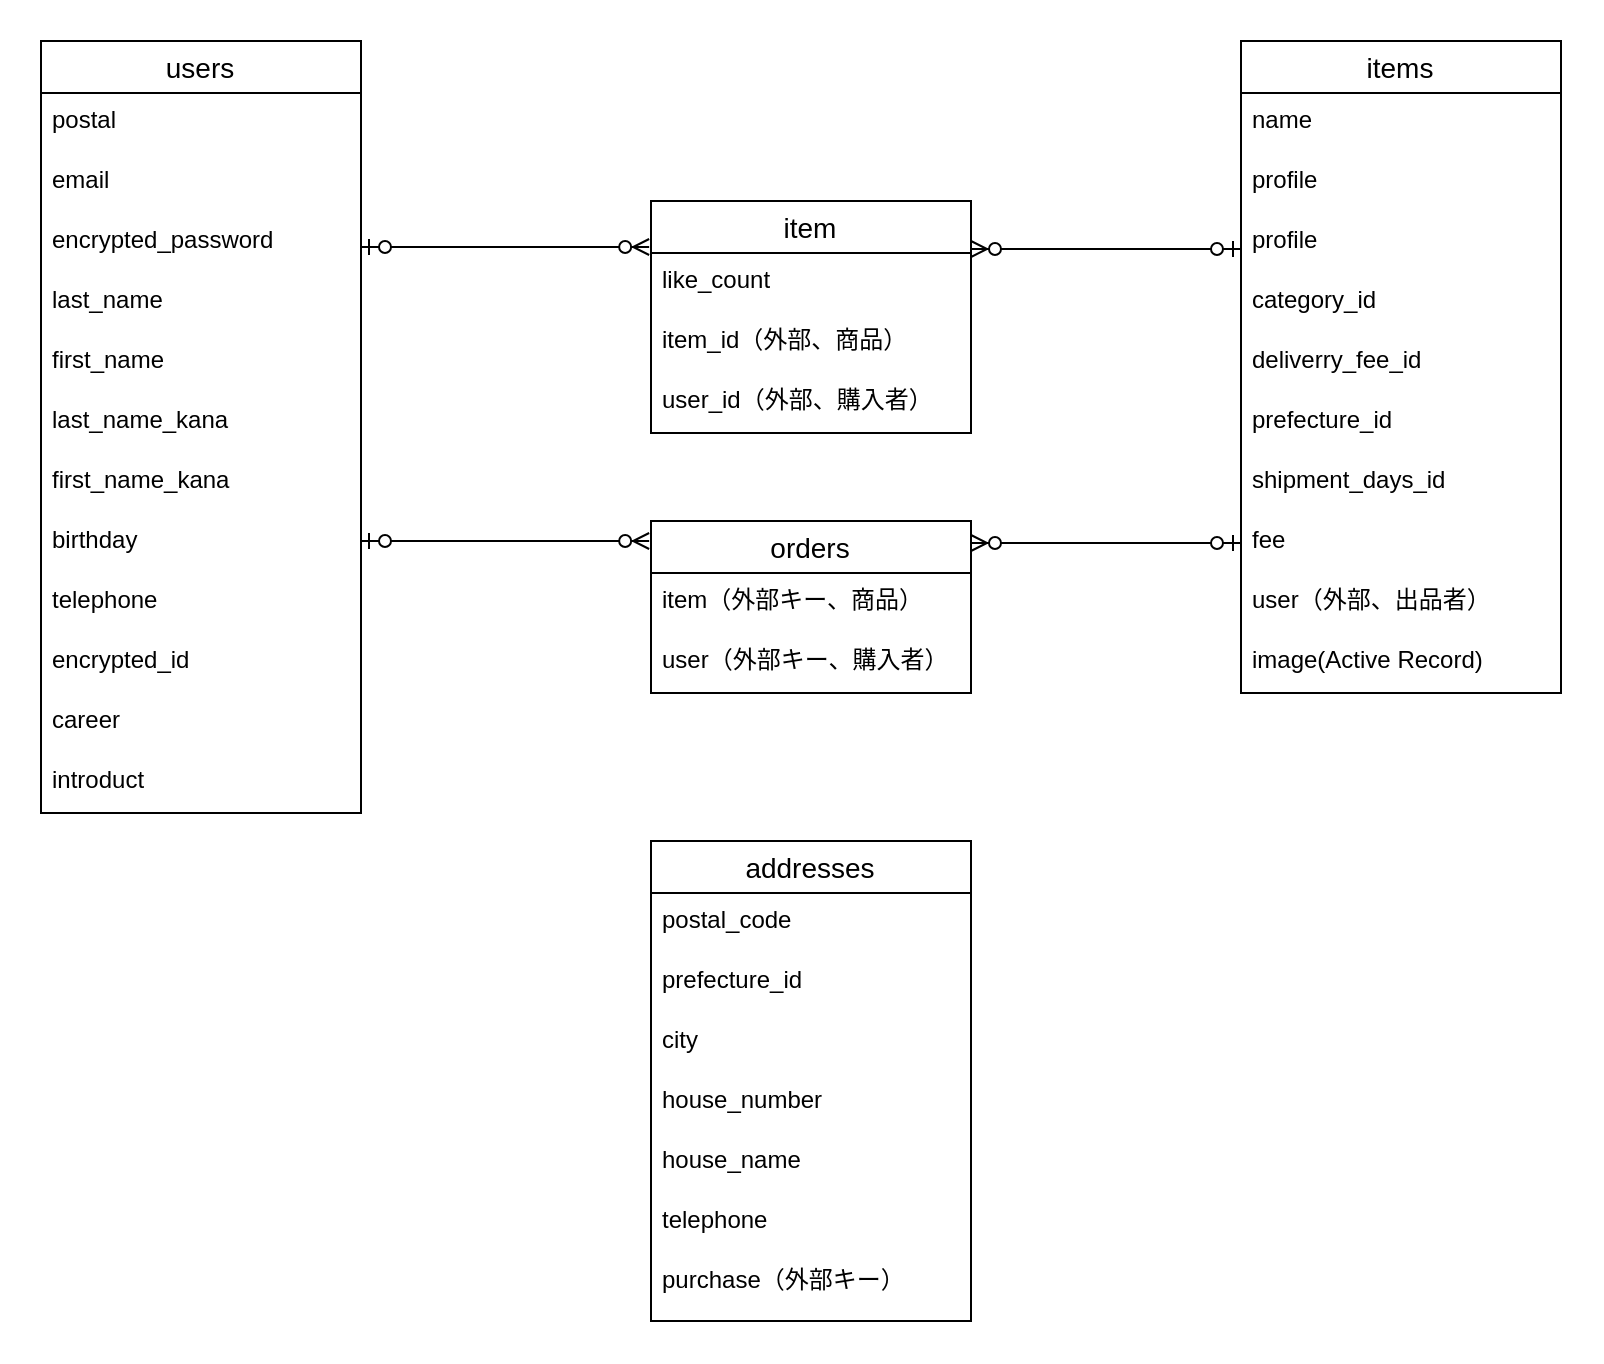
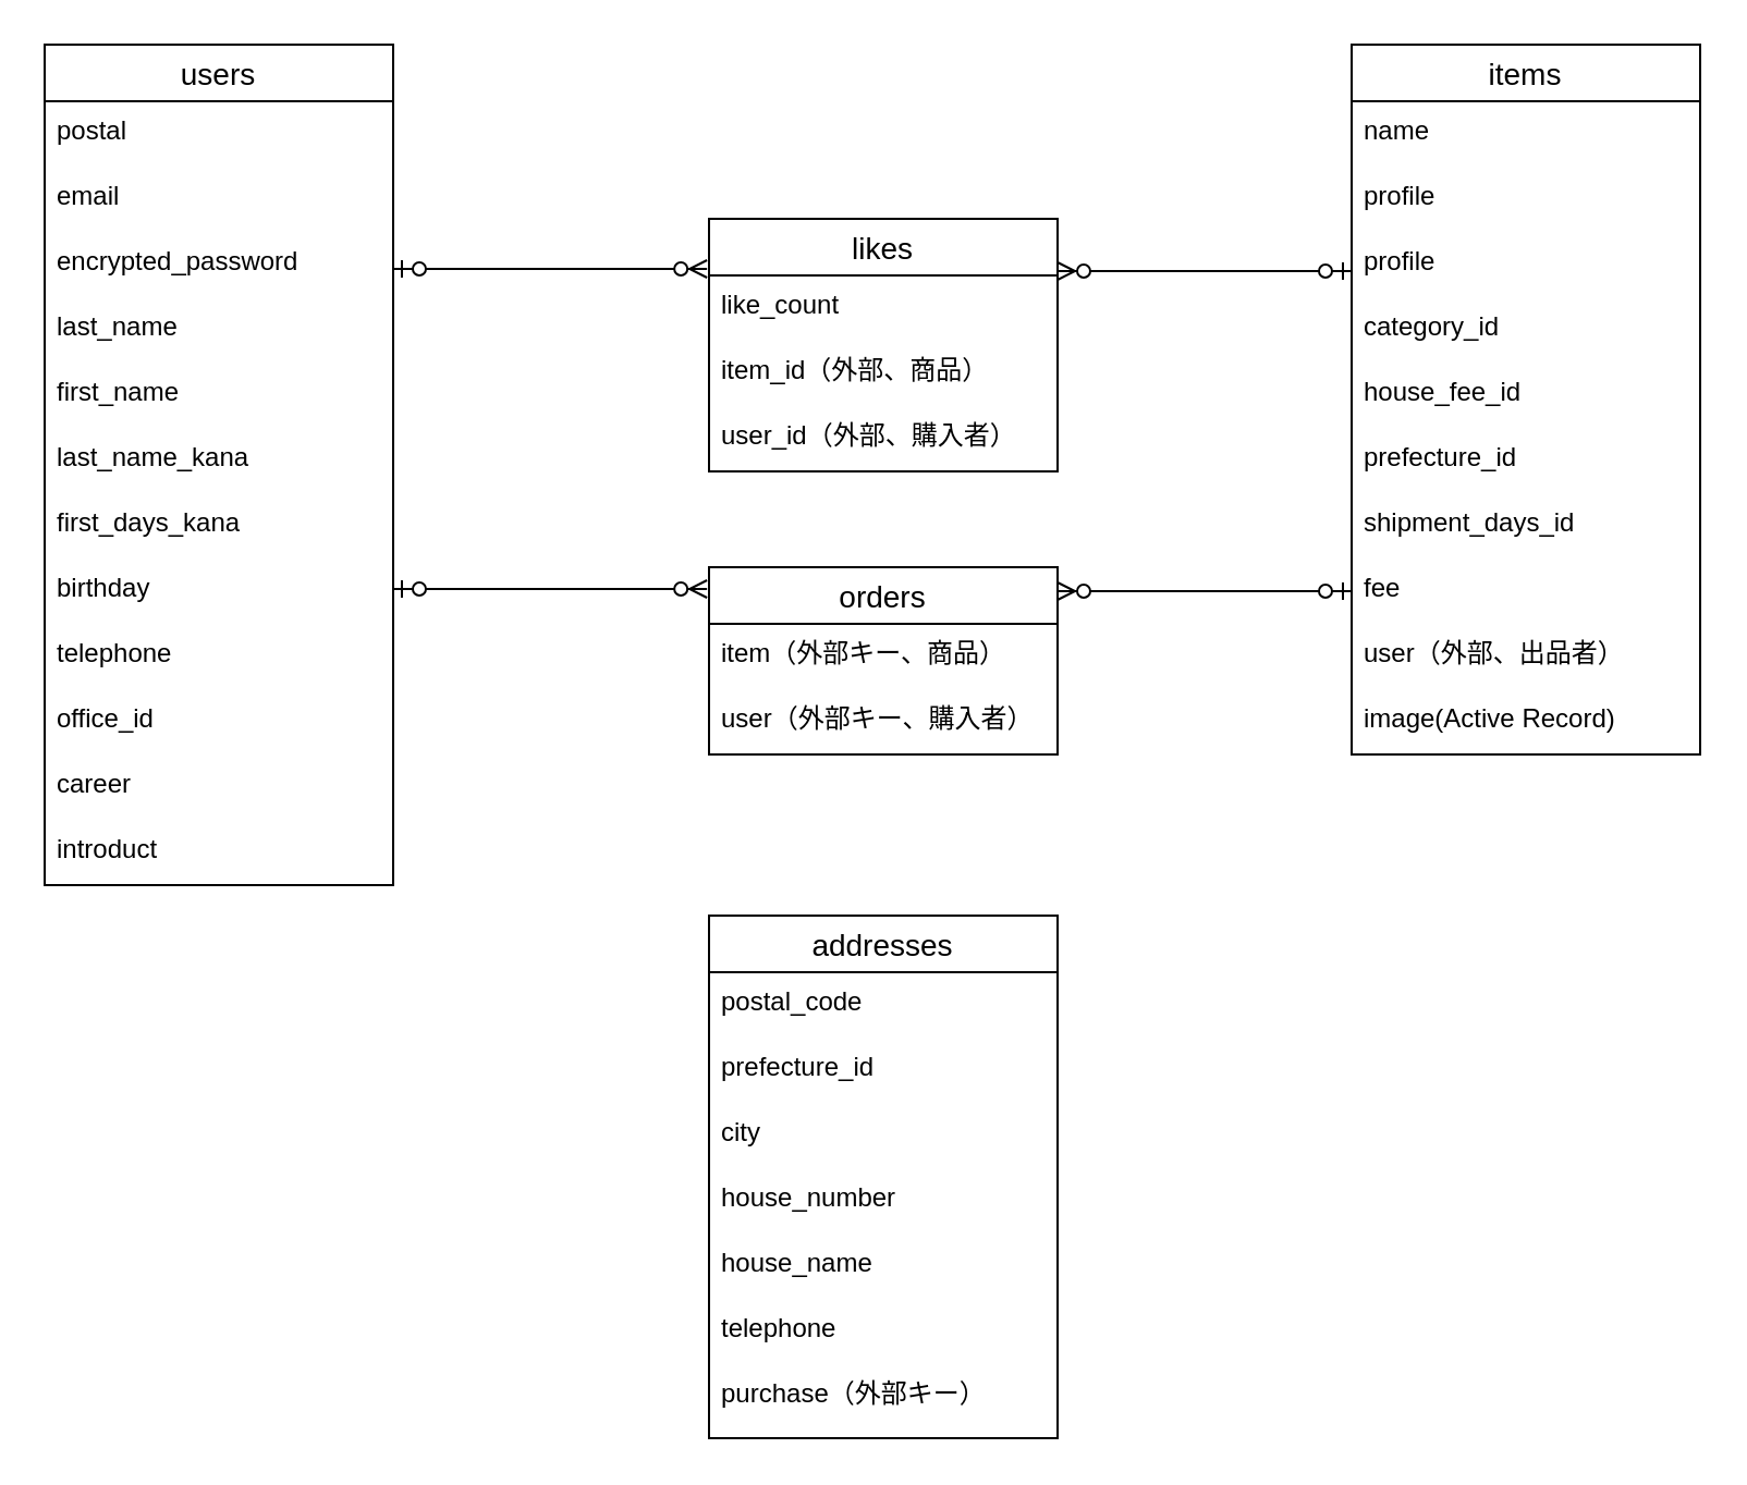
- <mxCell id="2" value="item" style="swimlane;fontStyle=0;childLayout=stackLayout;horizontal=1;startSize=26;horizontalStack=0;resizeParent=1;resizeParentMax=0;resizeLast=0;collapsible=1;marginBottom=0;align=center;fontSize=14;" parent="1" vertex="1"><mxGeometry x="325" y="100" width="160" height="116" as="geometry" /></mxCell>
+ <mxCell id="2" value="likes" style="swimlane;fontStyle=0;childLayout=stackLayout;horizontal=1;startSize=26;horizontalStack=0;resizeParent=1;resizeParentMax=0;resizeLast=0;collapsible=1;marginBottom=0;align=center;fontSize=14;" parent="1" vertex="1"><mxGeometry x="325" y="100" width="160" height="116" as="geometry" /></mxCell>
- <mxCell id="24" value="deliverry_fee_id" style="text;strokeColor=none;fillColor=none;spacingLeft=4;spacingRight=4;overflow=hidden;rotatable=0;points=[[0,0.5],[1,0.5]];portConstraint=eastwest;fontSize=12;" parent="19" vertex="1"><mxGeometry y="146" width="160" height="30" as="geometry" /></mxCell>
+ <mxCell id="24" value="house_fee_id" style="text;strokeColor=none;fillColor=none;spacingLeft=4;spacingRight=4;overflow=hidden;rotatable=0;points=[[0,0.5],[1,0.5]];portConstraint=eastwest;fontSize=12;" parent="19" vertex="1"><mxGeometry y="146" width="160" height="30" as="geometry" /></mxCell>
- <mxCell id="13" value="first_name_kana" style="text;strokeColor=none;fillColor=none;spacingLeft=4;spacingRight=4;overflow=hidden;rotatable=0;points=[[0,0.5],[1,0.5]];portConstraint=eastwest;fontSize=12;" parent="6" vertex="1"><mxGeometry y="206" width="160" height="30" as="geometry" /></mxCell>
+ <mxCell id="13" value="first_days_kana" style="text;strokeColor=none;fillColor=none;spacingLeft=4;spacingRight=4;overflow=hidden;rotatable=0;points=[[0,0.5],[1,0.5]];portConstraint=eastwest;fontSize=12;" parent="6" vertex="1"><mxGeometry y="206" width="160" height="30" as="geometry" /></mxCell>
- <mxCell id="16" value="encrypted_id" style="text;strokeColor=none;fillColor=none;spacingLeft=4;spacingRight=4;overflow=hidden;rotatable=0;points=[[0,0.5],[1,0.5]];portConstraint=eastwest;fontSize=12;shadow=0;" parent="6" vertex="1"><mxGeometry y="296" width="160" height="30" as="geometry" /></mxCell>
+ <mxCell id="16" value="office_id" style="text;strokeColor=none;fillColor=none;spacingLeft=4;spacingRight=4;overflow=hidden;rotatable=0;points=[[0,0.5],[1,0.5]];portConstraint=eastwest;fontSize=12;shadow=0;" parent="6" vertex="1"><mxGeometry y="296" width="160" height="30" as="geometry" /></mxCell>
